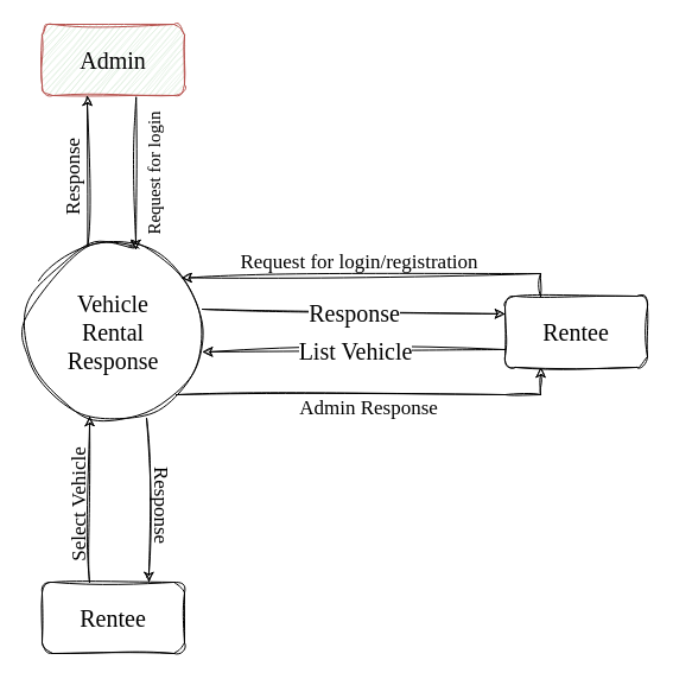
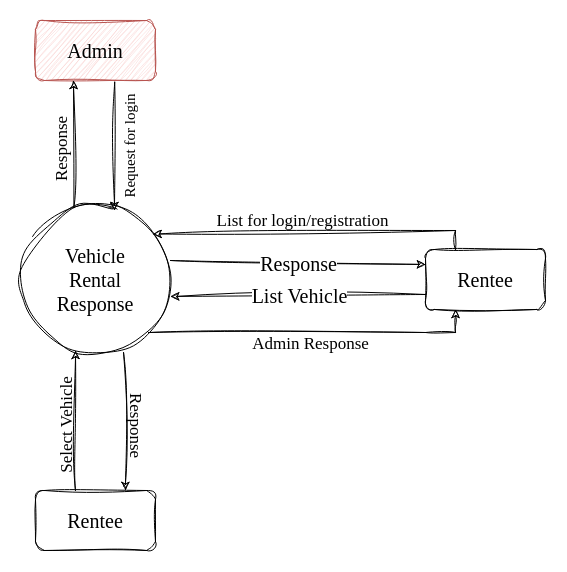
- <mxCell id="3" value="Admin" style="rounded=1;whiteSpace=wrap;html=1;sketch=1;hachureGap=4;jiggle=2;curveFitting=1;fontFamily=Architects Daughter;fontSource=https%3A%2F%2Ffonts.googleapis.com%2Fcss%3Ffamily%3DArchitects%2BDaughter;fontSize=20;fillColor=#d5e8d4;strokeColor=#b85450;" vertex="1" parent="1"><mxGeometry x="35" y="20" width="120" height="60" as="geometry" /></mxCell>
+ <mxCell id="3" value="Admin" style="rounded=1;whiteSpace=wrap;html=1;sketch=1;hachureGap=4;jiggle=2;curveFitting=1;fontFamily=Architects Daughter;fontSource=https%3A%2F%2Ffonts.googleapis.com%2Fcss%3Ffamily%3DArchitects%2BDaughter;fontSize=20;fillColor=#f8cecc;strokeColor=#b85450;" vertex="1" parent="1"><mxGeometry x="35" y="20" width="120" height="60" as="geometry" /></mxCell>
- <mxCell id="17" value="&lt;p style=&quot;line-height: 120%; font-size: 17px;&quot;&gt;Request for login/registration&lt;/p&gt;" style="text;html=1;align=center;verticalAlign=middle;resizable=0;points=[];autosize=1;strokeColor=none;fillColor=none;fontSize=20;fontFamily=Architects Daughter;" vertex="1" parent="1"><mxGeometry x="172" y="186" width="260" height="70" as="geometry" /></mxCell>
+ <mxCell id="17" value="&lt;p style=&quot;line-height: 120%; font-size: 17px;&quot;&gt;List for login/registration&lt;/p&gt;" style="text;html=1;align=center;verticalAlign=middle;resizable=0;points=[];autosize=1;strokeColor=none;fillColor=none;fontSize=20;fontFamily=Architects Daughter;" vertex="1" parent="1"><mxGeometry x="172" y="186" width="260" height="70" as="geometry" /></mxCell>
